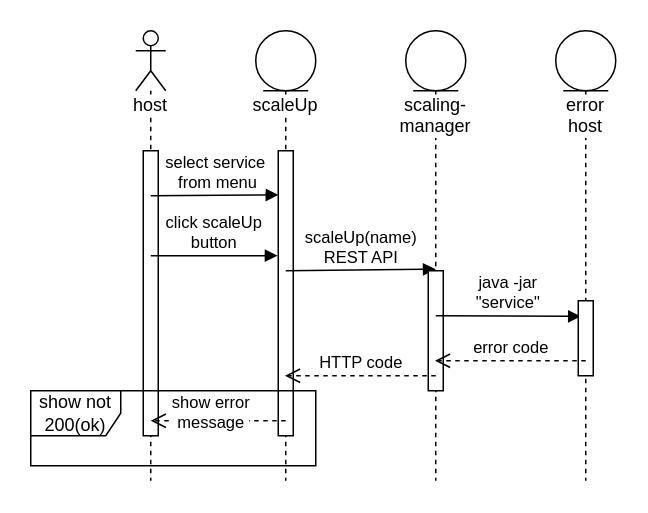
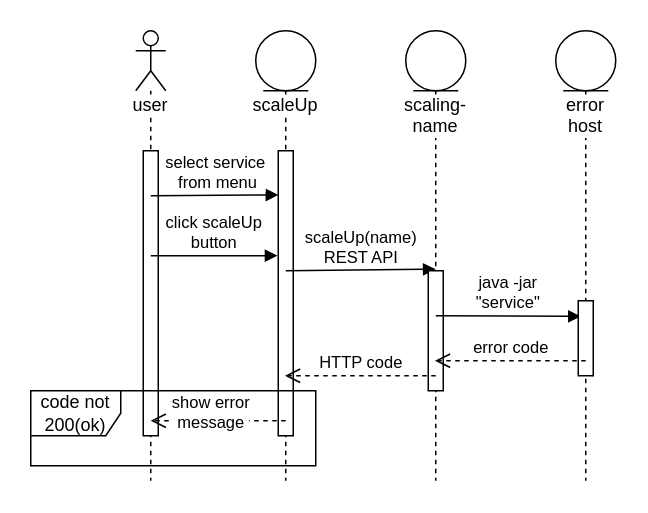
- <mxCell id="2" value="host" style="shape=umlLifeline;participant=umlActor;perimeter=lifelinePerimeter;whiteSpace=wrap;html=1;container=1;collapsible=0;recursiveResize=0;verticalAlign=top;spacingTop=36;labelBackgroundColor=#ffffff;outlineConnect=0;" vertex="1" parent="1"><mxGeometry x="90" y="20" width="20" height="300" as="geometry" /></mxCell>
+ <mxCell id="2" value="user" style="shape=umlLifeline;participant=umlActor;perimeter=lifelinePerimeter;whiteSpace=wrap;html=1;container=1;collapsible=0;recursiveResize=0;verticalAlign=top;spacingTop=36;labelBackgroundColor=#ffffff;outlineConnect=0;" vertex="1" parent="1"><mxGeometry x="90" y="20" width="20" height="300" as="geometry" /></mxCell>
- <mxCell id="8" value="scaling-manager" style="shape=umlLifeline;participant=umlEntity;perimeter=lifelinePerimeter;whiteSpace=wrap;html=1;container=1;collapsible=0;recursiveResize=0;verticalAlign=top;spacingTop=36;labelBackgroundColor=#ffffff;outlineConnect=0;" vertex="1" parent="1"><mxGeometry x="270" y="20" width="40" height="300" as="geometry" /></mxCell>
+ <mxCell id="8" value="scaling-name" style="shape=umlLifeline;participant=umlEntity;perimeter=lifelinePerimeter;whiteSpace=wrap;html=1;container=1;collapsible=0;recursiveResize=0;verticalAlign=top;spacingTop=36;labelBackgroundColor=#ffffff;outlineConnect=0;" vertex="1" parent="1"><mxGeometry x="270" y="20" width="40" height="300" as="geometry" /></mxCell>
- <mxCell id="16" value="show not 200(ok)" style="shape=umlFrame;whiteSpace=wrap;html=1;" vertex="1" parent="1"><mxGeometry x="20" y="260" width="190" height="50" as="geometry" /></mxCell>
+ <mxCell id="16" value="code not 200(ok)" style="shape=umlFrame;whiteSpace=wrap;html=1;" vertex="1" parent="1"><mxGeometry x="20" y="260" width="190" height="50" as="geometry" /></mxCell>
